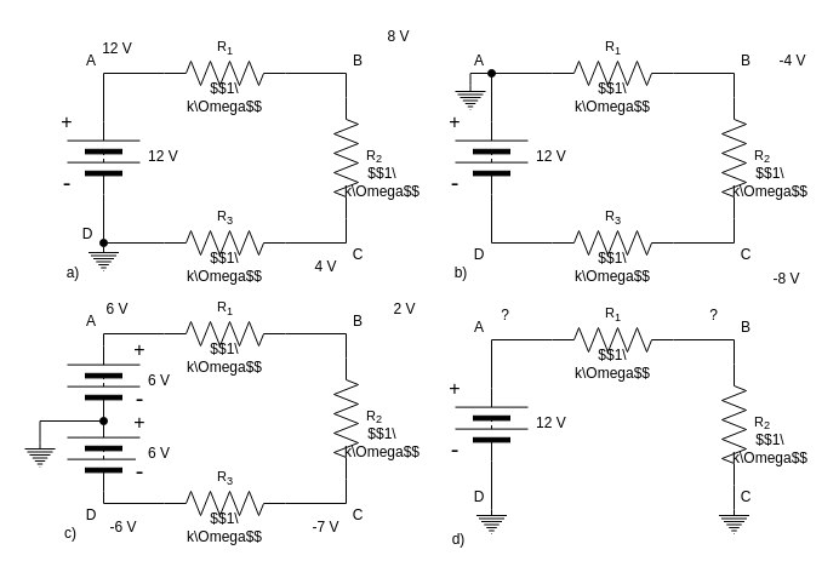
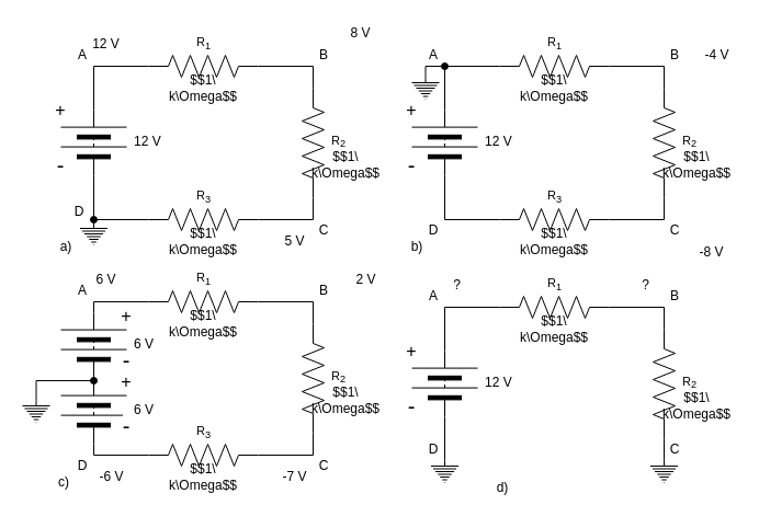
- <mxCell id="64" value="4 V" style="text;html=1;align=center;verticalAlign=middle;whiteSpace=wrap;rounded=0;fontFamily=Helvetica;fontSize=12;fontColor=default;labelBackgroundColor=default;" vertex="1" parent="1"><mxGeometry x="252" y="210" width="33" height="20" as="geometry" /></mxCell>
+ <mxCell id="64" value="5 V" style="text;html=1;align=center;verticalAlign=middle;whiteSpace=wrap;rounded=0;fontFamily=Helvetica;fontSize=12;fontColor=default;labelBackgroundColor=default;" vertex="1" parent="1"><mxGeometry x="252" y="210" width="33" height="20" as="geometry" /></mxCell>
- <mxCell id="73" value="d)" style="text;html=1;align=center;verticalAlign=middle;whiteSpace=wrap;rounded=0;fontFamily=Helvetica;fontSize=12;fontColor=default;labelBackgroundColor=default;" vertex="1" parent="1"><mxGeometry x="362.5" y="430" width="30" height="30" as="geometry" /></mxCell>
+ <mxCell id="73" value="d)" style="text;html=1;align=center;verticalAlign=middle;whiteSpace=wrap;rounded=0;fontFamily=Helvetica;fontSize=12;fontColor=default;labelBackgroundColor=default;" vertex="1" parent="1"><mxGeometry x="442.5" y="430" width="30" height="30" as="geometry" /></mxCell>
